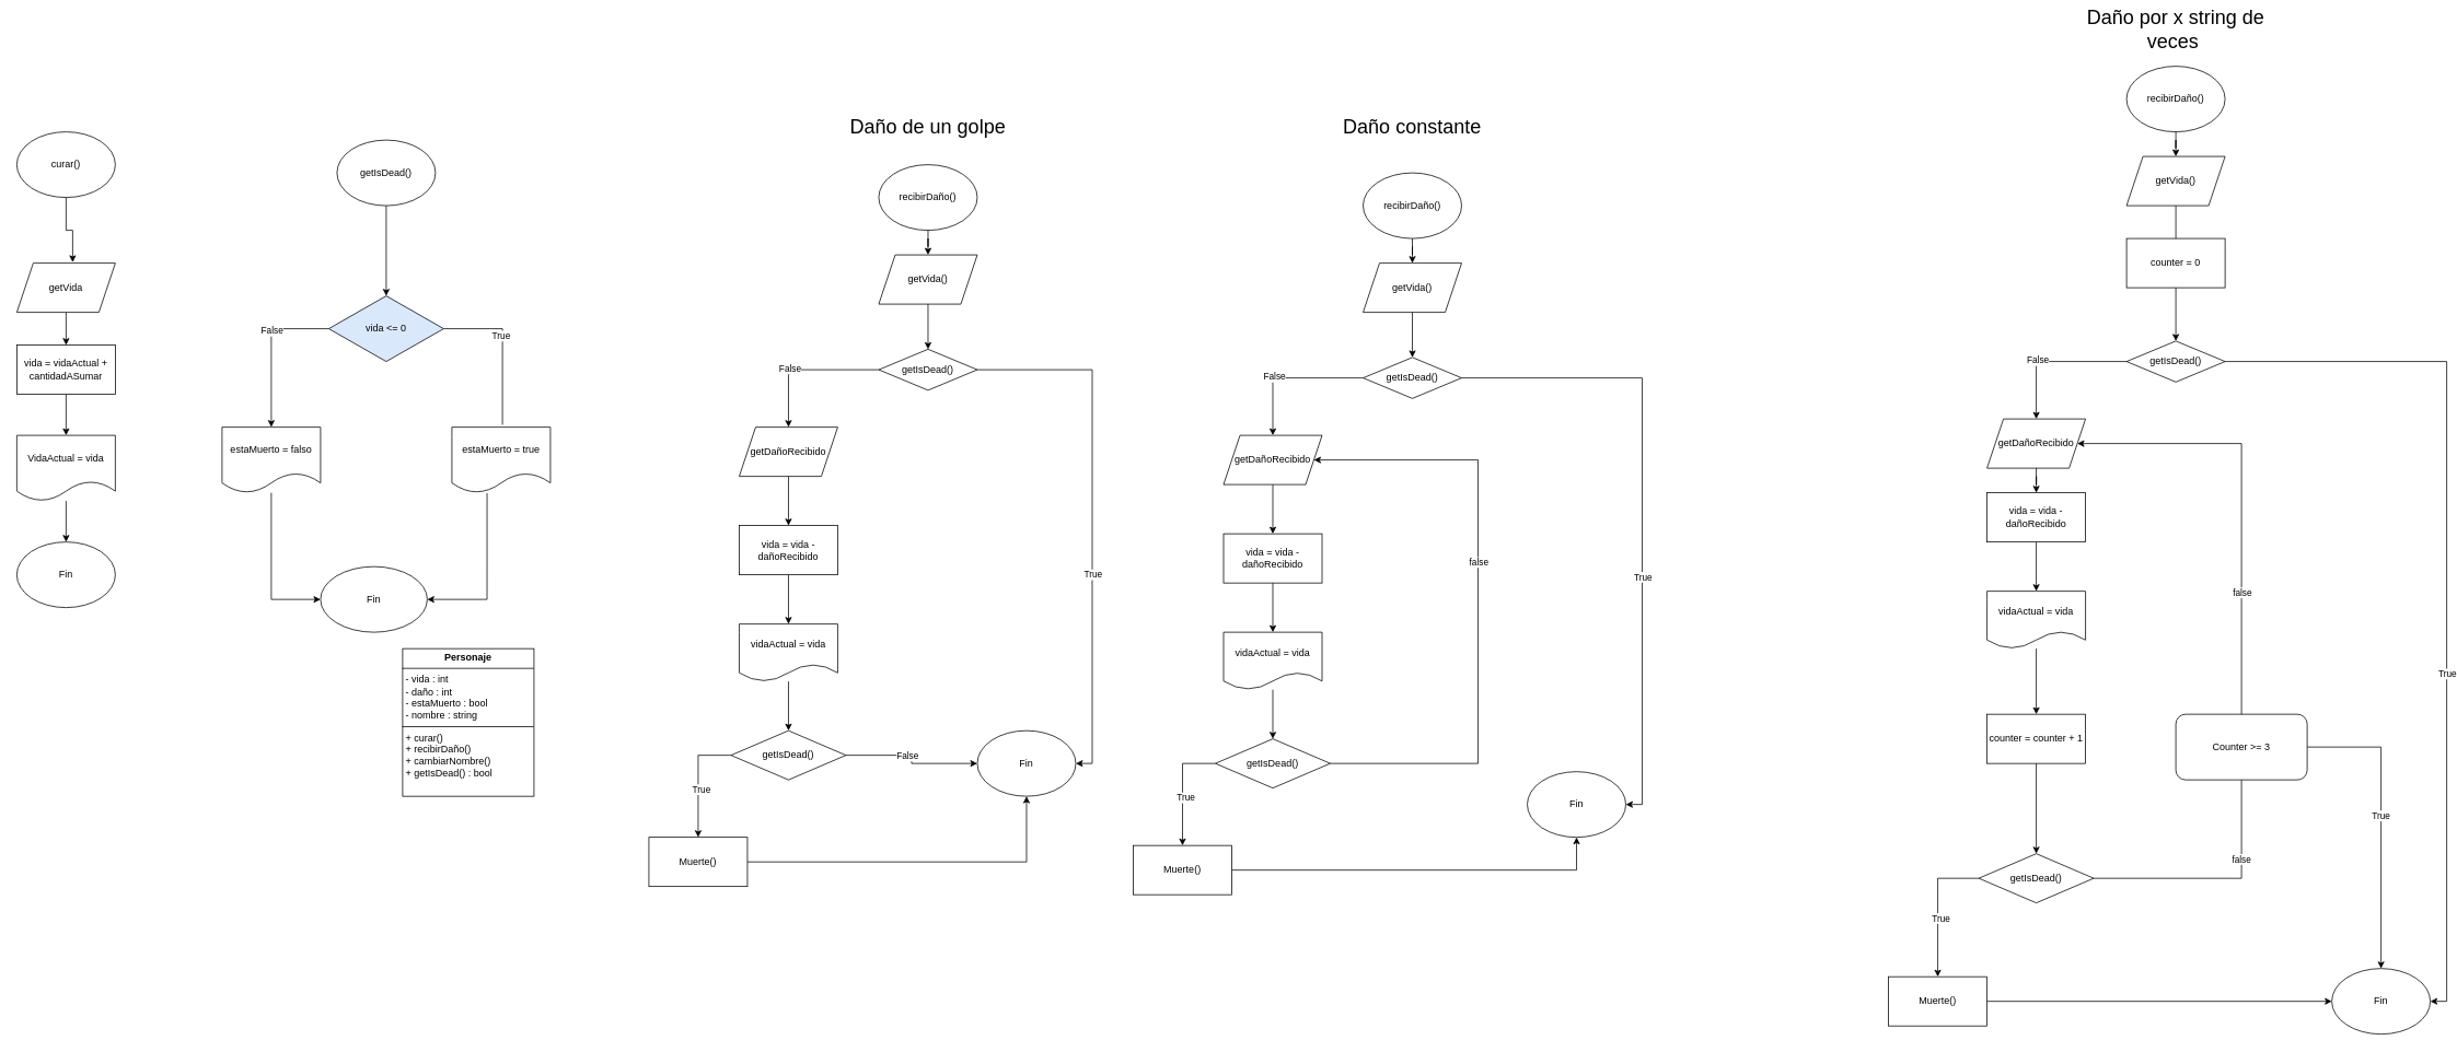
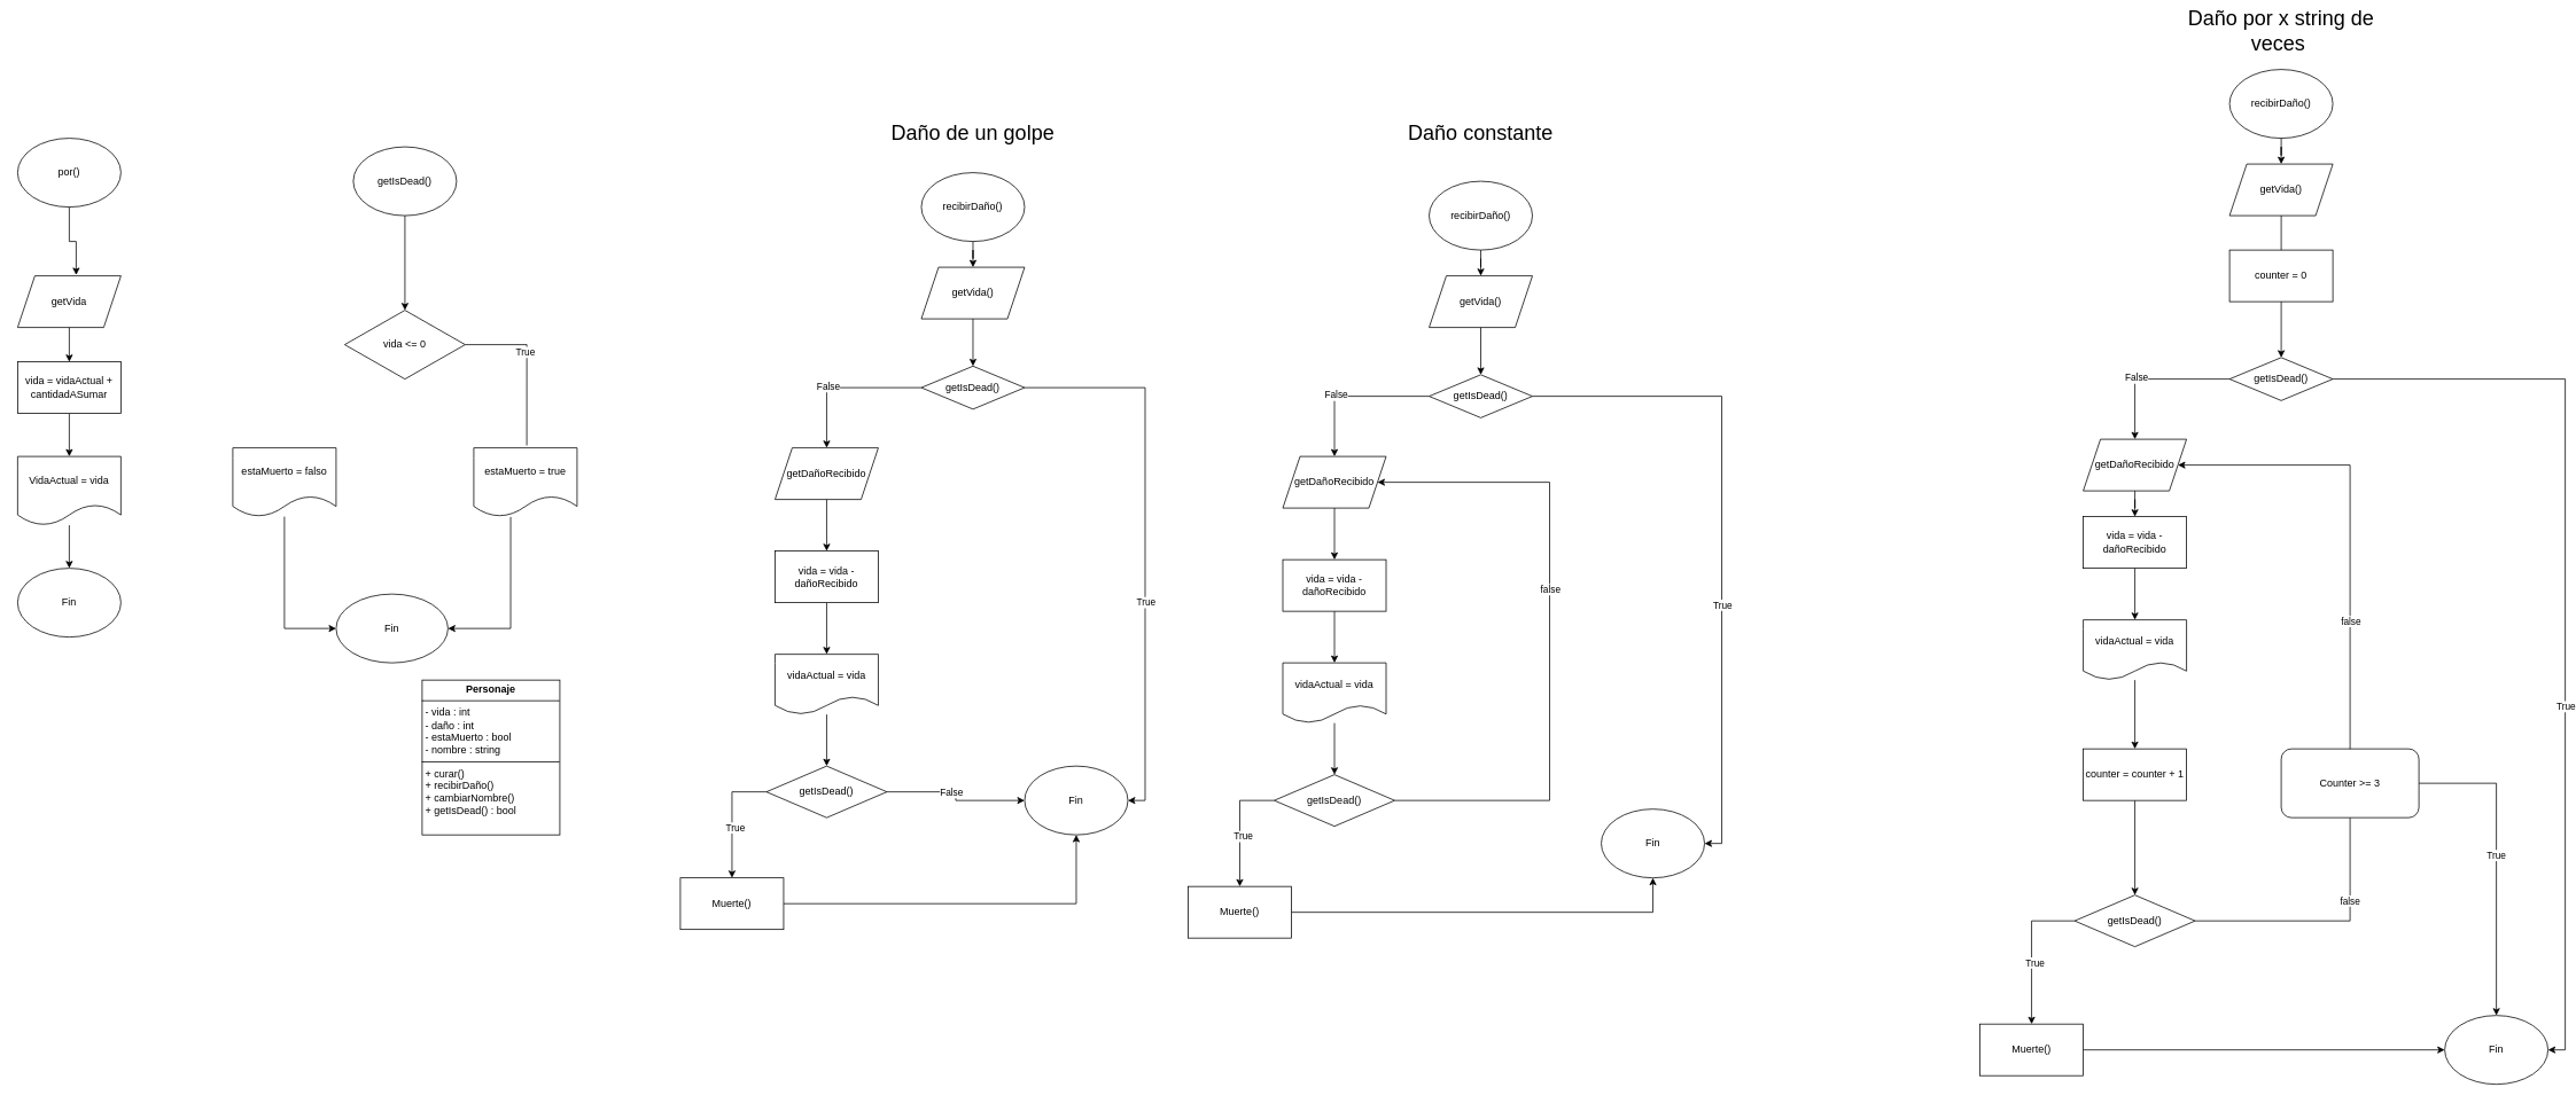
- <mxCell id="3" value="curar()" style="ellipse;whiteSpace=wrap;html=1;" vertex="1" parent="1"><mxGeometry x="20" width="120" height="80" as="geometry" y="160" /></mxCell>
+ <mxCell id="3" value="por()" style="ellipse;whiteSpace=wrap;html=1;" vertex="1" parent="1"><mxGeometry x="20" width="120" height="80" as="geometry" y="160" /></mxCell>
- <mxCell id="14" style="edgeStyle=orthogonalEdgeStyle;rounded=0;orthogonalLoop=1;jettySize=auto;html=1;entryX=0.5;entryY=0;entryDx=0;entryDy=0;exitX=0;exitY=0.5;exitDx=0;exitDy=0;" edge="1" parent="1" source="18" target="22"><mxGeometry relative="1" as="geometry"><mxPoint x="330" y="470" as="targetPoint" /></mxGeometry></mxCell>
- <mxCell id="15" value="False" style="edgeLabel;html=1;align=center;verticalAlign=middle;resizable=0;points=[];" vertex="1" connectable="0" parent="14"><mxGeometry x="-0.239" relative="1" as="geometry"><mxPoint as="offset" /></mxGeometry></mxCell>
- <mxCell id="18" value="vida &amp;lt;= 0" style="rhombus;whiteSpace=wrap;html=1;fillColor=#dae8fc;" vertex="1" parent="1"><mxGeometry x="400" y="360" width="140" height="80" as="geometry" /></mxCell>
+ <mxCell id="18" value="vida &amp;lt;= 0" style="rhombus;whiteSpace=wrap;html=1;" vertex="1" parent="1"><mxGeometry x="400" y="360" width="140" height="80" as="geometry" /></mxCell>
